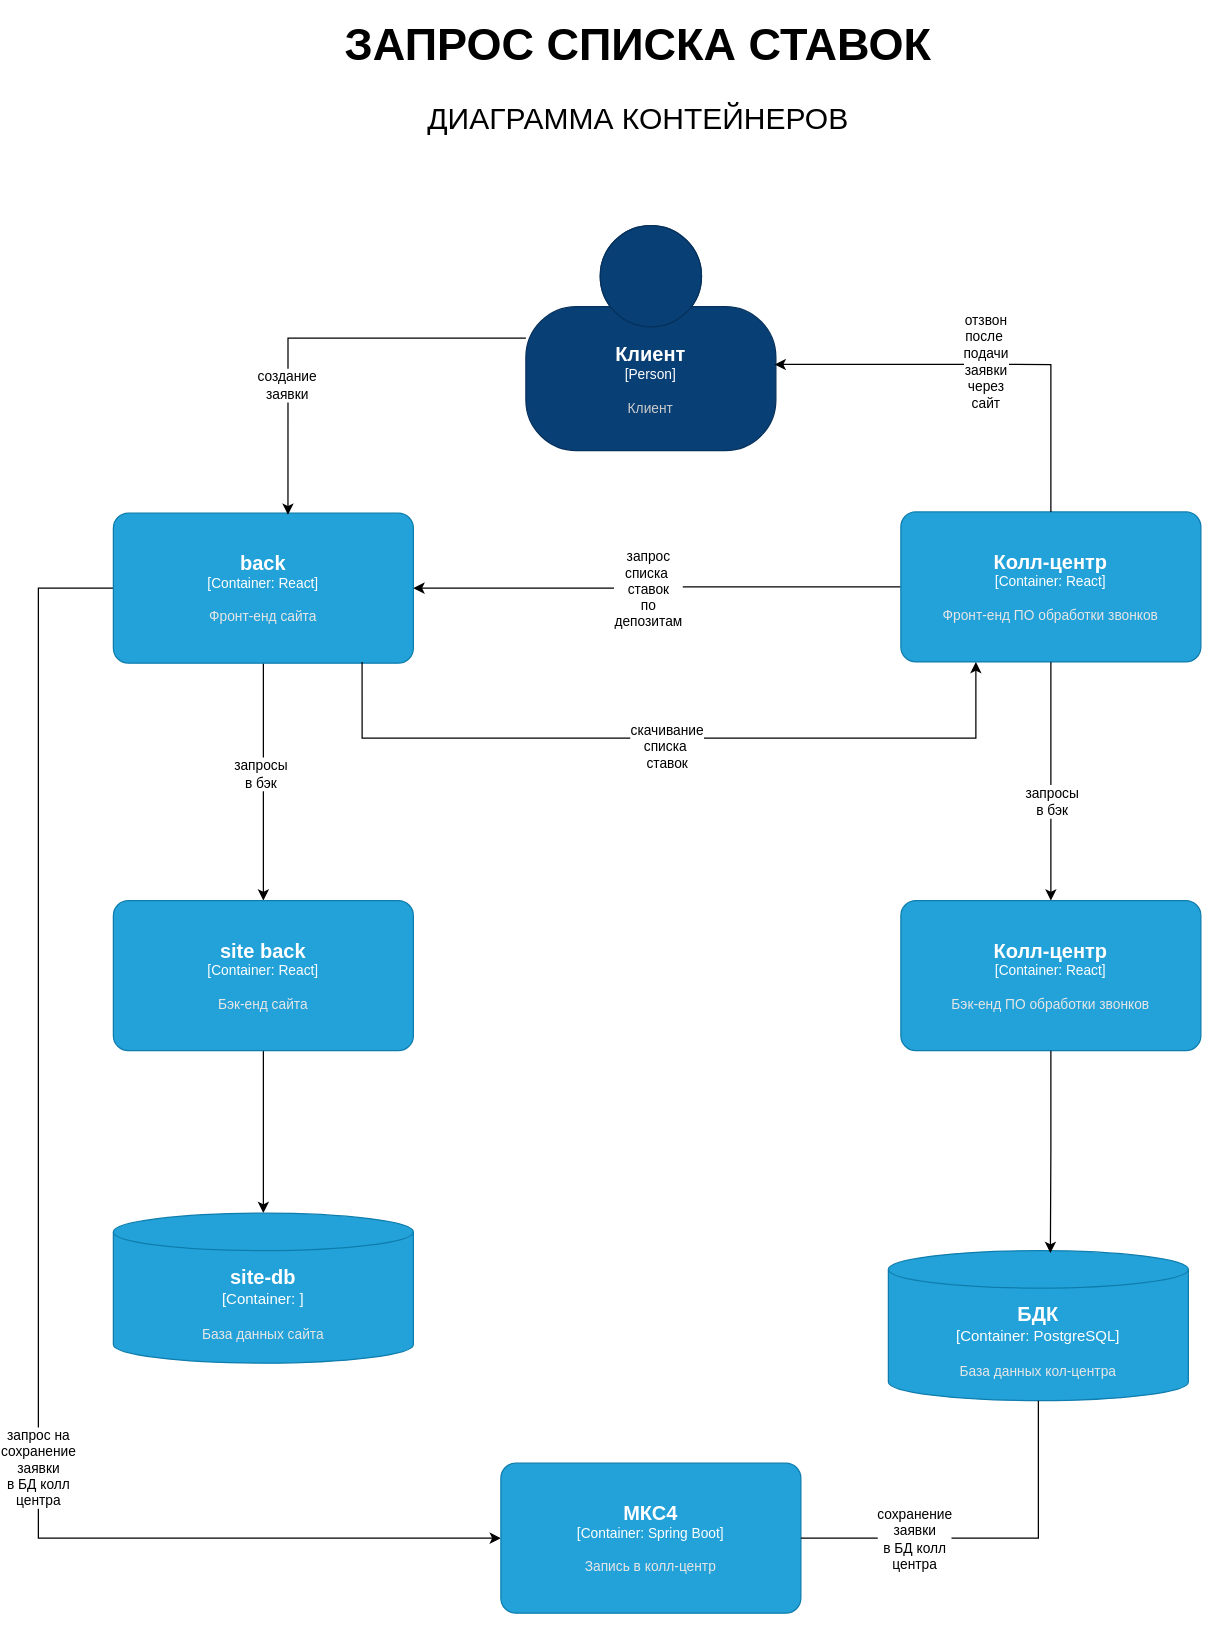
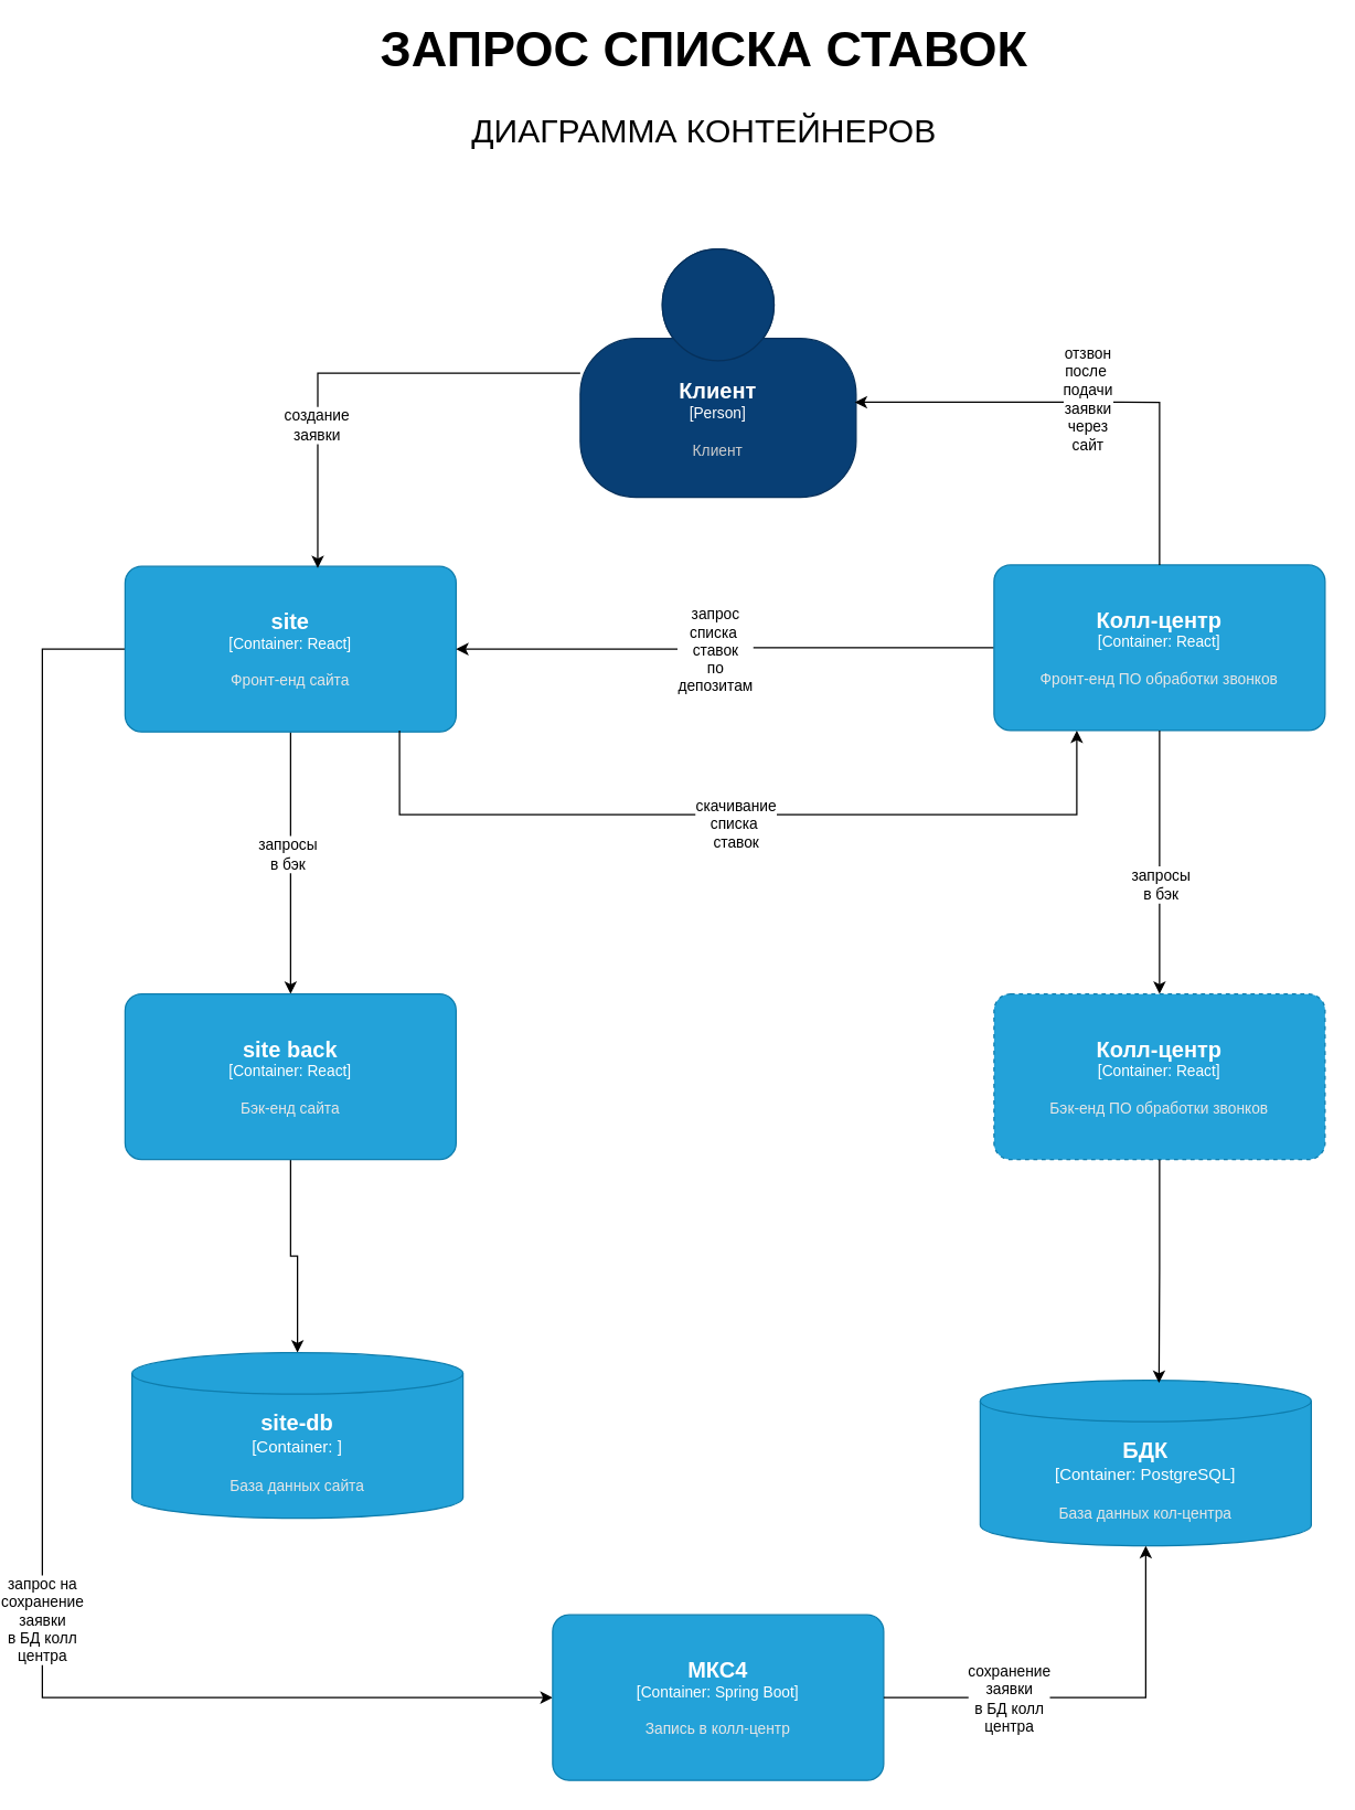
- <mxCell id="7" value="&lt;font style=&quot;font-size: 16px&quot;&gt;&lt;b&gt;back&lt;/b&gt;&lt;/font&gt;&lt;div&gt;[Container: React]&lt;/div&gt;&lt;br&gt;&lt;div&gt;&lt;font style=&quot;font-size: 11px&quot;&gt;&lt;font color=&quot;#E6E6E6&quot;&gt;Фронт-енд сайта&lt;/font&gt;&lt;/div&gt;" style="rounded=1;whiteSpace=wrap;html=1;fontSize=11;labelBackgroundColor=none;fillColor=#23A2D9;fontColor=#ffffff;align=center;arcSize=10;strokeColor=#0E7DAD;metaEdit=1;resizable=0;points=[[0.25,0,0],[0.5,0,0],[0.75,0,0],[1,0.25,0],[1,0.5,0],[1,0.75,0],[0.75,1,0],[0.5,1,0],[0.25,1,0],[0,0.75,0],[0,0.5,0],[0,0.25,0]];" parent="1" vertex="1"><mxGeometry x="80" y="410" width="240" height="120" as="geometry" /></mxCell>
+ <mxCell id="7" value="&lt;font style=&quot;font-size: 16px&quot;&gt;&lt;b&gt;site&lt;/b&gt;&lt;/font&gt;&lt;div&gt;[Container: React]&lt;/div&gt;&lt;br&gt;&lt;div&gt;&lt;font style=&quot;font-size: 11px&quot;&gt;&lt;font color=&quot;#E6E6E6&quot;&gt;Фронт-енд сайта&lt;/font&gt;&lt;/div&gt;" style="rounded=1;whiteSpace=wrap;html=1;fontSize=11;labelBackgroundColor=none;fillColor=#23A2D9;fontColor=#ffffff;align=center;arcSize=10;strokeColor=#0E7DAD;metaEdit=1;resizable=0;points=[[0.25,0,0],[0.5,0,0],[0.75,0,0],[1,0.25,0],[1,0.5,0],[1,0.75,0],[0.75,1,0],[0.5,1,0],[0.25,1,0],[0,0.75,0],[0,0.5,0],[0,0.25,0]];" parent="1" vertex="1"><mxGeometry x="80" y="410" width="240" height="120" as="geometry" /></mxCell>
- <mxCell id="19" value="&lt;font style=&quot;font-size: 16px&quot;&gt;&lt;b&gt;Колл-центр&lt;/b&gt;&lt;/font&gt;&lt;div&gt;[Container: React]&lt;/div&gt;&lt;br&gt;&lt;div&gt;&lt;font style=&quot;font-size: 11px&quot;&gt;&lt;font color=&quot;#E6E6E6&quot;&gt;Бэк-енд ПО обработки звонков&lt;/font&gt;&lt;/div&gt;" style="rounded=1;whiteSpace=wrap;html=1;fontSize=11;labelBackgroundColor=none;fillColor=#23A2D9;fontColor=#ffffff;align=center;arcSize=10;strokeColor=#0E7DAD;metaEdit=1;resizable=0;points=[[0.25,0,0],[0.5,0,0],[0.75,0,0],[1,0.25,0],[1,0.5,0],[1,0.75,0],[0.75,1,0],[0.5,1,0],[0.25,1,0],[0,0.75,0],[0,0.5,0],[0,0.25,0]];" parent="1" vertex="1"><mxGeometry x="710" y="720" width="240" height="120" as="geometry" /></mxCell>
+ <mxCell id="19" value="&lt;font style=&quot;font-size: 16px&quot;&gt;&lt;b&gt;Колл-центр&lt;/b&gt;&lt;/font&gt;&lt;div&gt;[Container: React]&lt;/div&gt;&lt;br&gt;&lt;div&gt;&lt;font style=&quot;font-size: 11px&quot;&gt;&lt;font color=&quot;#E6E6E6&quot;&gt;Бэк-енд ПО обработки звонков&lt;/font&gt;&lt;/div&gt;" style="rounded=1;whiteSpace=wrap;html=1;fontSize=11;labelBackgroundColor=none;fillColor=#23A2D9;fontColor=#ffffff;align=center;arcSize=10;strokeColor=#0E7DAD;metaEdit=1;resizable=0;points=[[0.25,0,0],[0.5,0,0],[0.75,0,0],[1,0.25,0],[1,0.5,0],[1,0.75,0],[0.75,1,0],[0.5,1,0],[0.25,1,0],[0,0.75,0],[0,0.5,0],[0,0.25,0]];dashed=1;" parent="1" vertex="1"><mxGeometry x="710" y="720" width="240" height="120" as="geometry" /></mxCell>
- <mxCell id="23" value="&lt;font style=&quot;font-size: 16px&quot;&gt;&lt;b&gt;site-db&lt;/b&gt;&lt;/font&gt;&lt;div&gt;[Container:&amp;nbsp;]&lt;/div&gt;&lt;br&gt;&lt;div&gt;&lt;font style=&quot;font-size: 11px&quot;&gt;&lt;font color=&quot;#E6E6E6&quot;&gt;База данных сайта&lt;/font&gt;&lt;/div&gt;" style="shape=cylinder3;size=15;whiteSpace=wrap;html=1;boundedLbl=1;rounded=0;labelBackgroundColor=none;fillColor=#23A2D9;fontSize=12;fontColor=#ffffff;align=center;strokeColor=#0E7DAD;metaEdit=1;points=[[0.5,0,0],[1,0.25,0],[1,0.5,0],[1,0.75,0],[0.5,1,0],[0,0.75,0],[0,0.5,0],[0,0.25,0]];resizable=0;" parent="1" vertex="1"><mxGeometry x="80" y="970" width="240" height="120" as="geometry" /></mxCell>
+ <mxCell id="23" value="&lt;font style=&quot;font-size: 16px&quot;&gt;&lt;b&gt;site-db&lt;/b&gt;&lt;/font&gt;&lt;div&gt;[Container:&amp;nbsp;]&lt;/div&gt;&lt;br&gt;&lt;div&gt;&lt;font style=&quot;font-size: 11px&quot;&gt;&lt;font color=&quot;#E6E6E6&quot;&gt;База данных сайта&lt;/font&gt;&lt;/div&gt;" style="shape=cylinder3;size=15;whiteSpace=wrap;html=1;boundedLbl=1;rounded=0;labelBackgroundColor=none;fillColor=#23A2D9;fontSize=12;fontColor=#ffffff;align=center;strokeColor=#0E7DAD;metaEdit=1;points=[[0.5,0,0],[1,0.25,0],[1,0.5,0],[1,0.75,0],[0.5,1,0],[0,0.75,0],[0,0.5,0],[0,0.25,0]];resizable=0;" parent="1" vertex="1"><mxGeometry x="85" y="980" width="240" height="120" as="geometry" /></mxCell>
- <mxCell id="26" style="edgeStyle=orthogonalEdgeStyle;rounded=0;orthogonalLoop=1;jettySize=auto;html=1;entryX=0.5;entryY=1;entryDx=0;entryDy=0;entryPerimeter=0;exitX=1;exitY=0.5;exitDx=0;exitDy=0;exitPerimeter=0;endArrow=none;" parent="1" source="22" target="24" edge="1"><mxGeometry relative="1" as="geometry" /></mxCell>
+ <mxCell id="26" style="edgeStyle=orthogonalEdgeStyle;rounded=0;orthogonalLoop=1;jettySize=auto;html=1;entryX=0.5;entryY=1;entryDx=0;entryDy=0;entryPerimeter=0;exitX=1;exitY=0.5;exitDx=0;exitDy=0;exitPerimeter=0;" parent="1" source="22" target="24" edge="1"><mxGeometry relative="1" as="geometry" /></mxCell>
